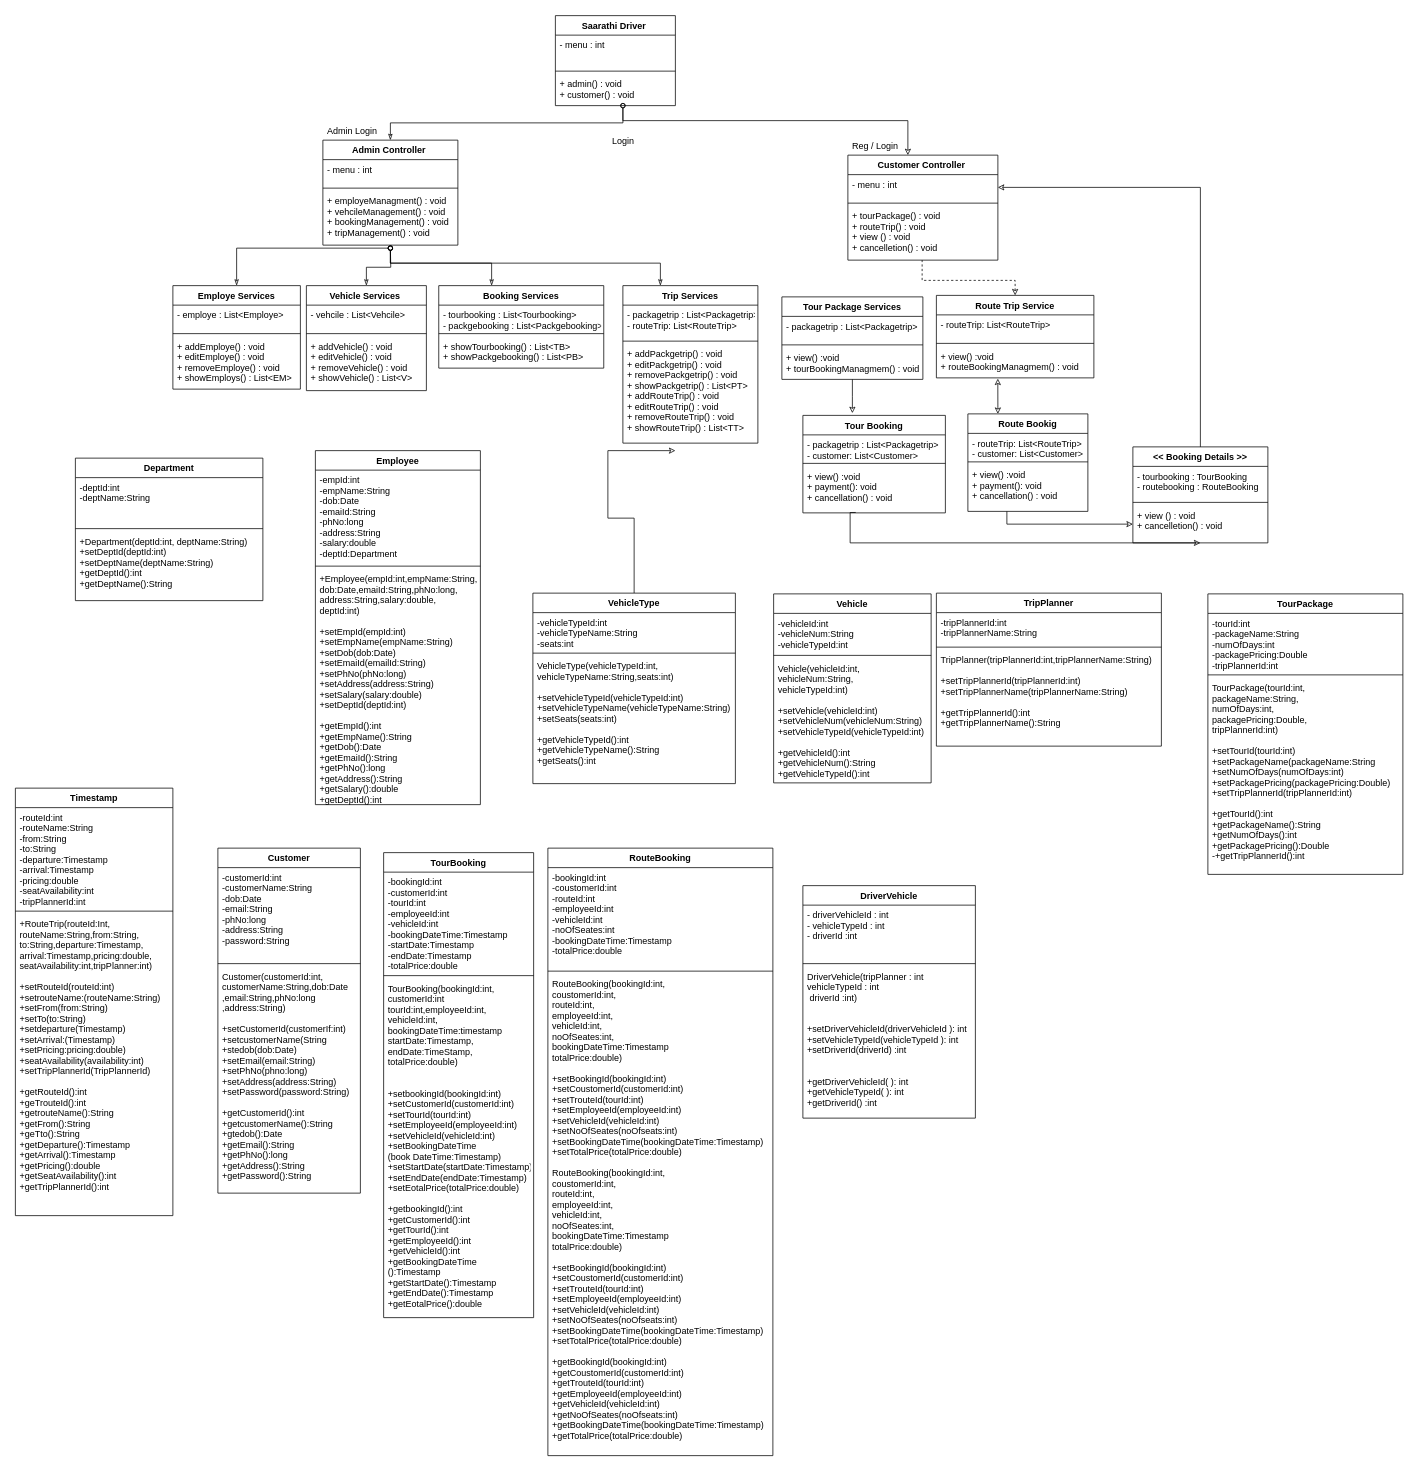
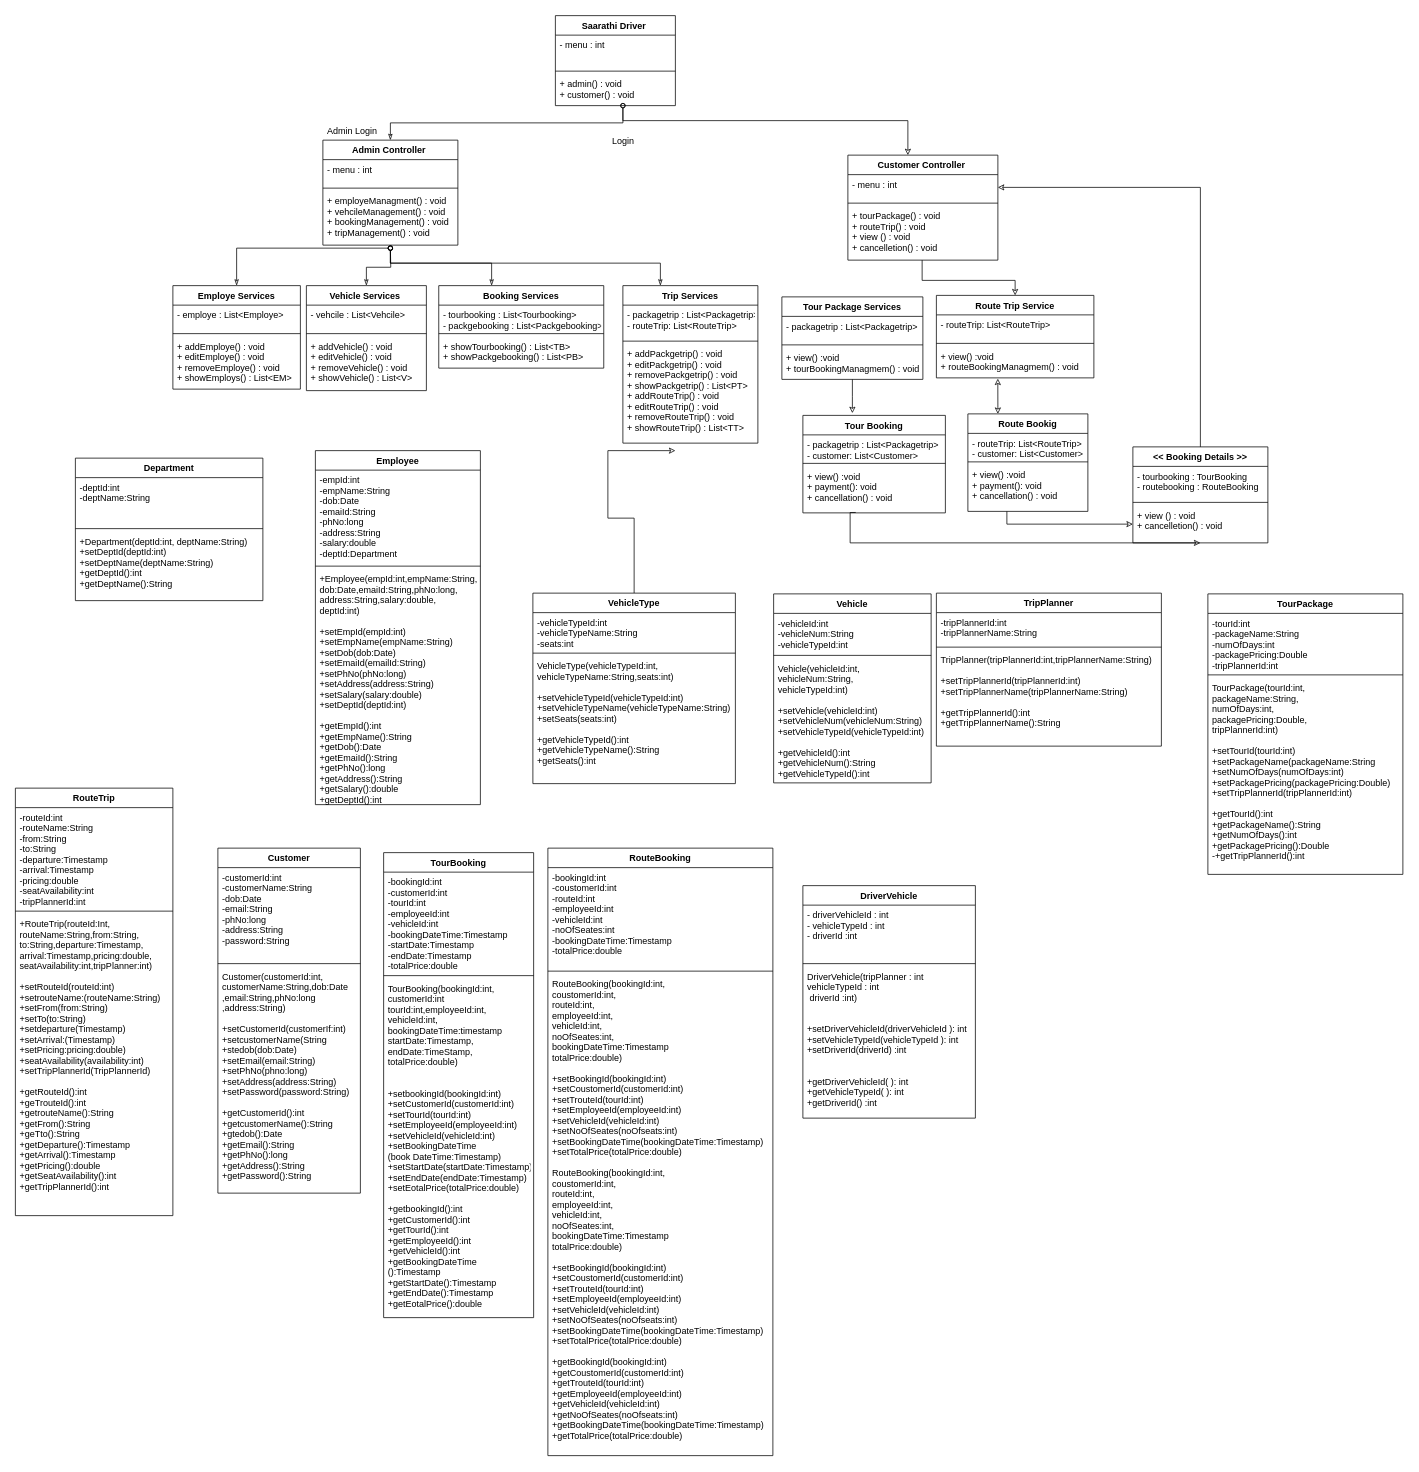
- <mxCell id="17" value="Reg / Login" style="text;strokeColor=none;fillColor=none;align=left;verticalAlign=top;spacingLeft=4;spacingRight=4;overflow=hidden;rotatable=0;points=[[0,0.5],[1,0.5]];portConstraint=eastwest;" parent="1" vertex="1"><mxGeometry x="1130" y="180" width="100" height="26" as="geometry" /></mxCell>
- <mxCell id="44" style="edgeStyle=orthogonalEdgeStyle;rounded=0;orthogonalLoop=1;jettySize=auto;html=1;startArrow=classic;startFill=0;endArrow=none;endFill=0;dashed=1;" parent="1" source="45" target="15" edge="1"><mxGeometry relative="1" as="geometry"><mxPoint x="1229.2" y="359.998" as="targetPoint" /><Array as="points"><mxPoint x="1353" y="373" /><mxPoint x="1229" y="373" /></Array></mxGeometry></mxCell>
+ <mxCell id="44" style="edgeStyle=orthogonalEdgeStyle;rounded=0;orthogonalLoop=1;jettySize=auto;html=1;startArrow=classic;startFill=0;endArrow=none;endFill=0;" parent="1" source="45" target="15" edge="1"><mxGeometry relative="1" as="geometry"><mxPoint x="1229.2" y="359.998" as="targetPoint" /><Array as="points"><mxPoint x="1353" y="373" /><mxPoint x="1229" y="373" /></Array></mxGeometry></mxCell>
- <mxCell id="90" value="Timestamp" style="swimlane;fontStyle=1;align=center;verticalAlign=top;childLayout=stackLayout;horizontal=1;startSize=26;horizontalStack=0;resizeParent=1;resizeParentMax=0;resizeLast=0;collapsible=1;marginBottom=0;" parent="1" vertex="1"><mxGeometry x="20" y="1050" width="210" height="570" as="geometry" /></mxCell>
+ <mxCell id="90" value="RouteTrip" style="swimlane;fontStyle=1;align=center;verticalAlign=top;childLayout=stackLayout;horizontal=1;startSize=26;horizontalStack=0;resizeParent=1;resizeParentMax=0;resizeLast=0;collapsible=1;marginBottom=0;" parent="1" vertex="1"><mxGeometry x="20" y="1050" width="210" height="570" as="geometry" /></mxCell>
